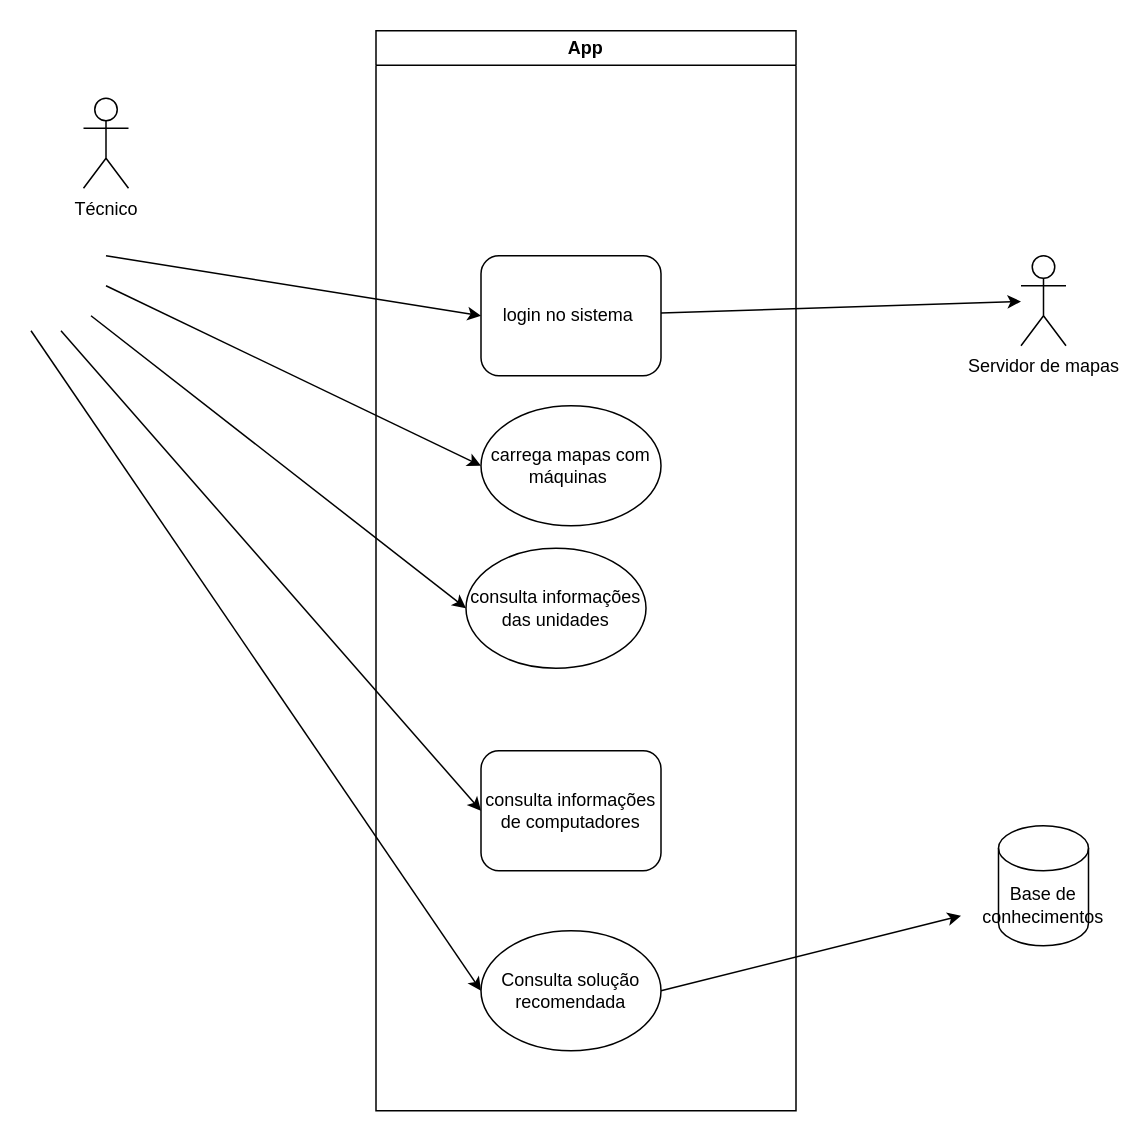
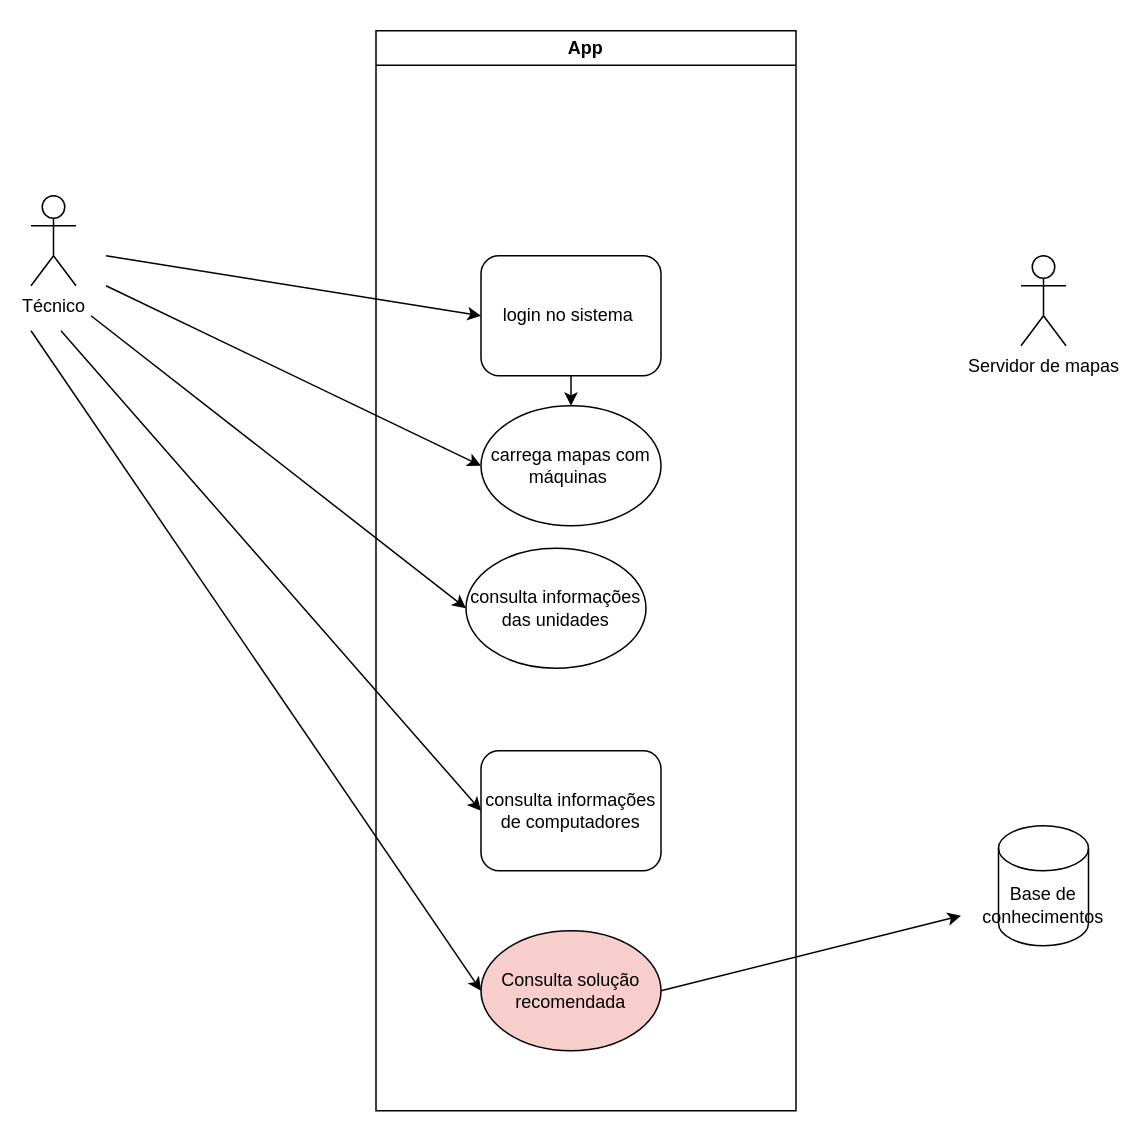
- <mxCell id="9" value="Técnico" style="shape=umlActor;verticalLabelPosition=bottom;verticalAlign=top;html=1;outlineConnect=0;" parent="1" vertex="1"><mxGeometry x="55" y="65" width="30" height="60" as="geometry" /></mxCell>
+ <mxCell id="9" value="Técnico" style="shape=umlActor;verticalLabelPosition=bottom;verticalAlign=top;html=1;outlineConnect=0;" parent="1" vertex="1"><mxGeometry x="20" y="130" width="30" height="60" as="geometry" /></mxCell>
- <mxCell id="10" style="rounded=0;orthogonalLoop=1;jettySize=auto;html=1;" parent="1" source="4" target="13" edge="1"><mxGeometry relative="1" as="geometry" /></mxCell>
+ <mxCell id="10" style="rounded=0;orthogonalLoop=1;jettySize=auto;html=1;" parent="1" source="4" target="11" edge="1"><mxGeometry relative="1" as="geometry" /></mxCell>
- <mxCell id="3" value="Consulta solução recomendada" style="ellipse;whiteSpace=wrap;html=1;" vertex="1" parent="2"><mxGeometry x="70" y="600" width="120" height="80" as="geometry" /></mxCell>
+ <mxCell id="3" value="Consulta solução recomendada" style="ellipse;whiteSpace=wrap;html=1;fillColor=#f8cecc;" vertex="1" parent="2"><mxGeometry x="70" y="600" width="120" height="80" as="geometry" /></mxCell>
